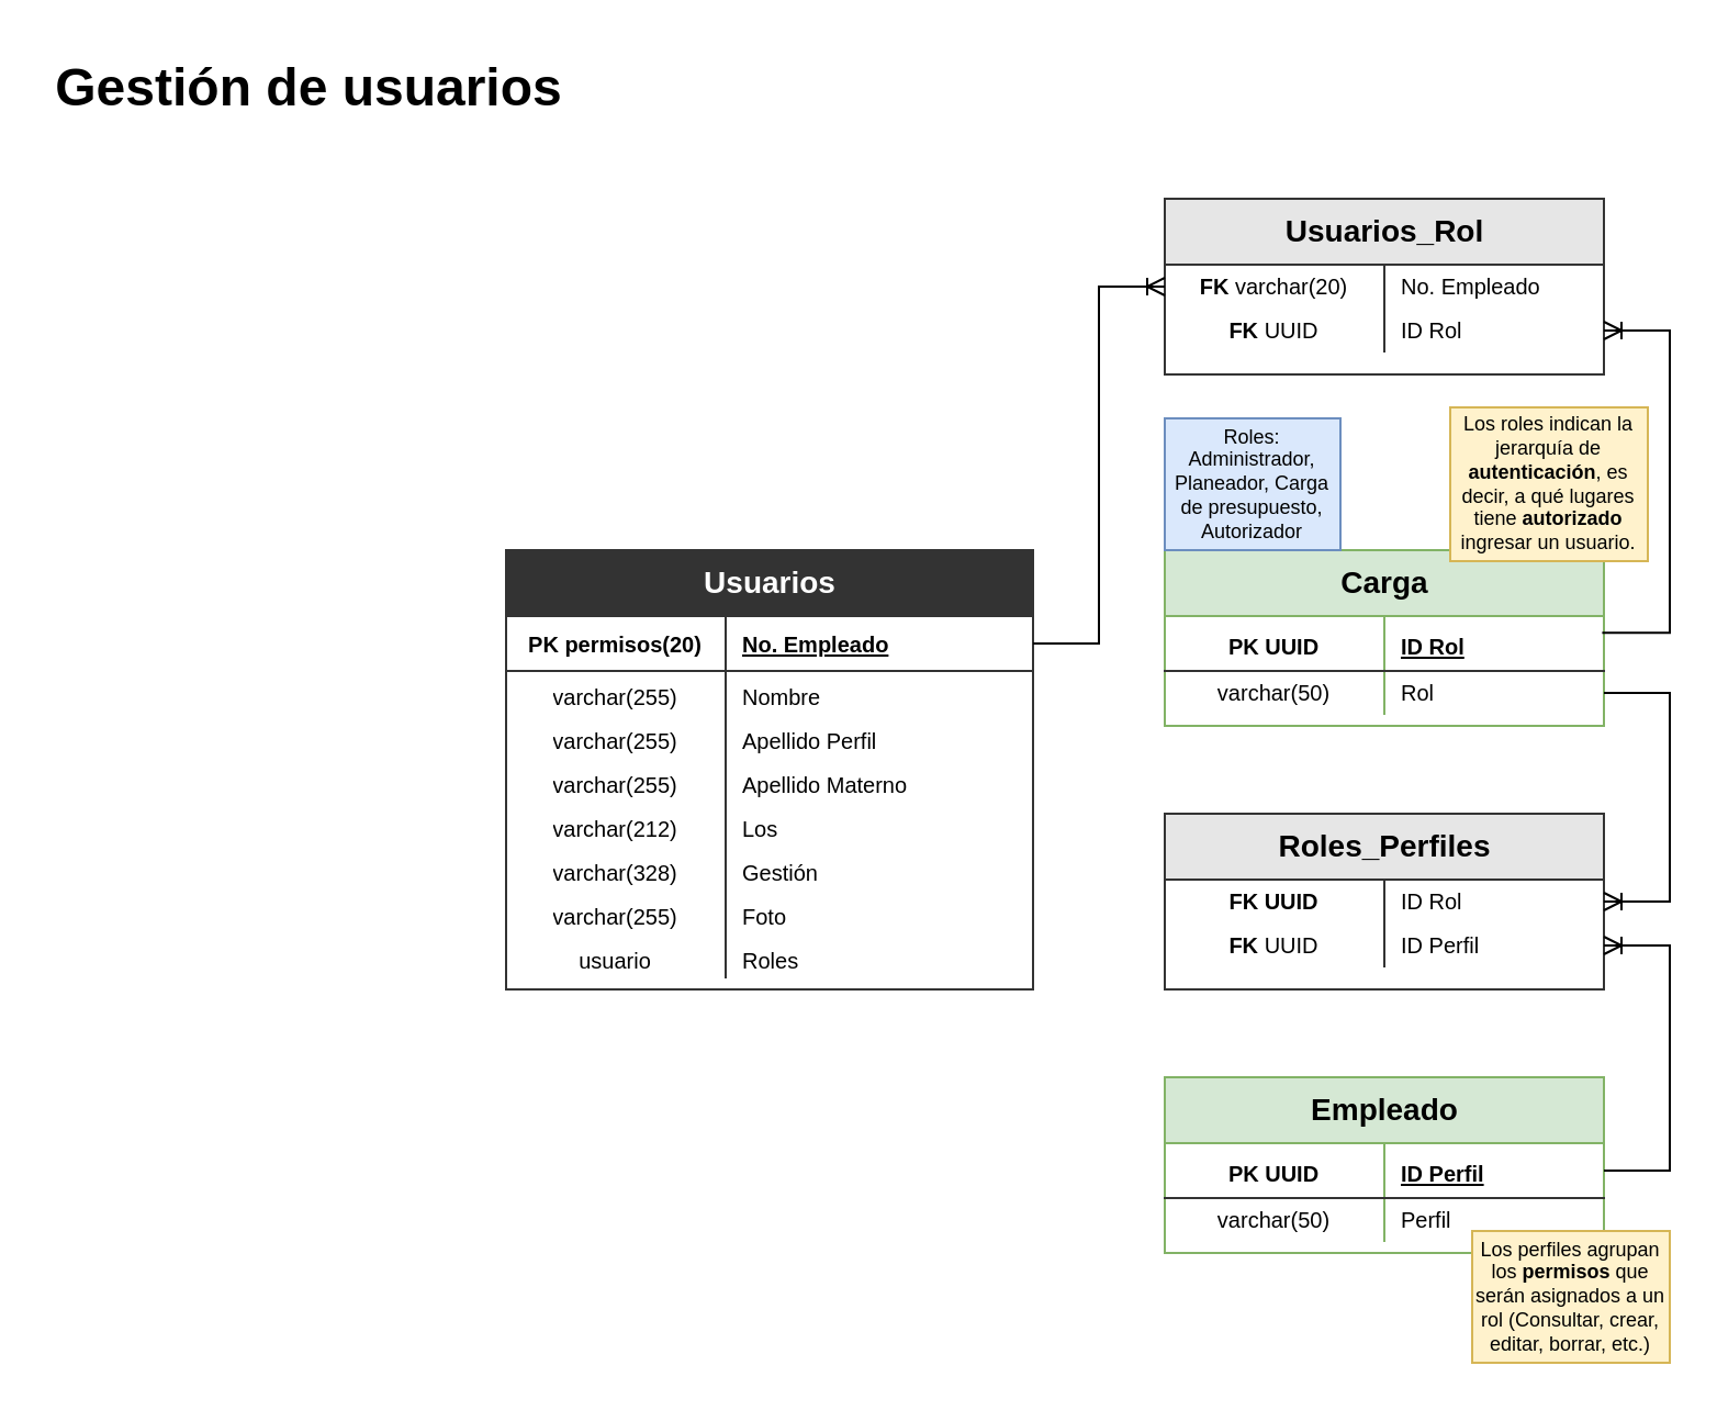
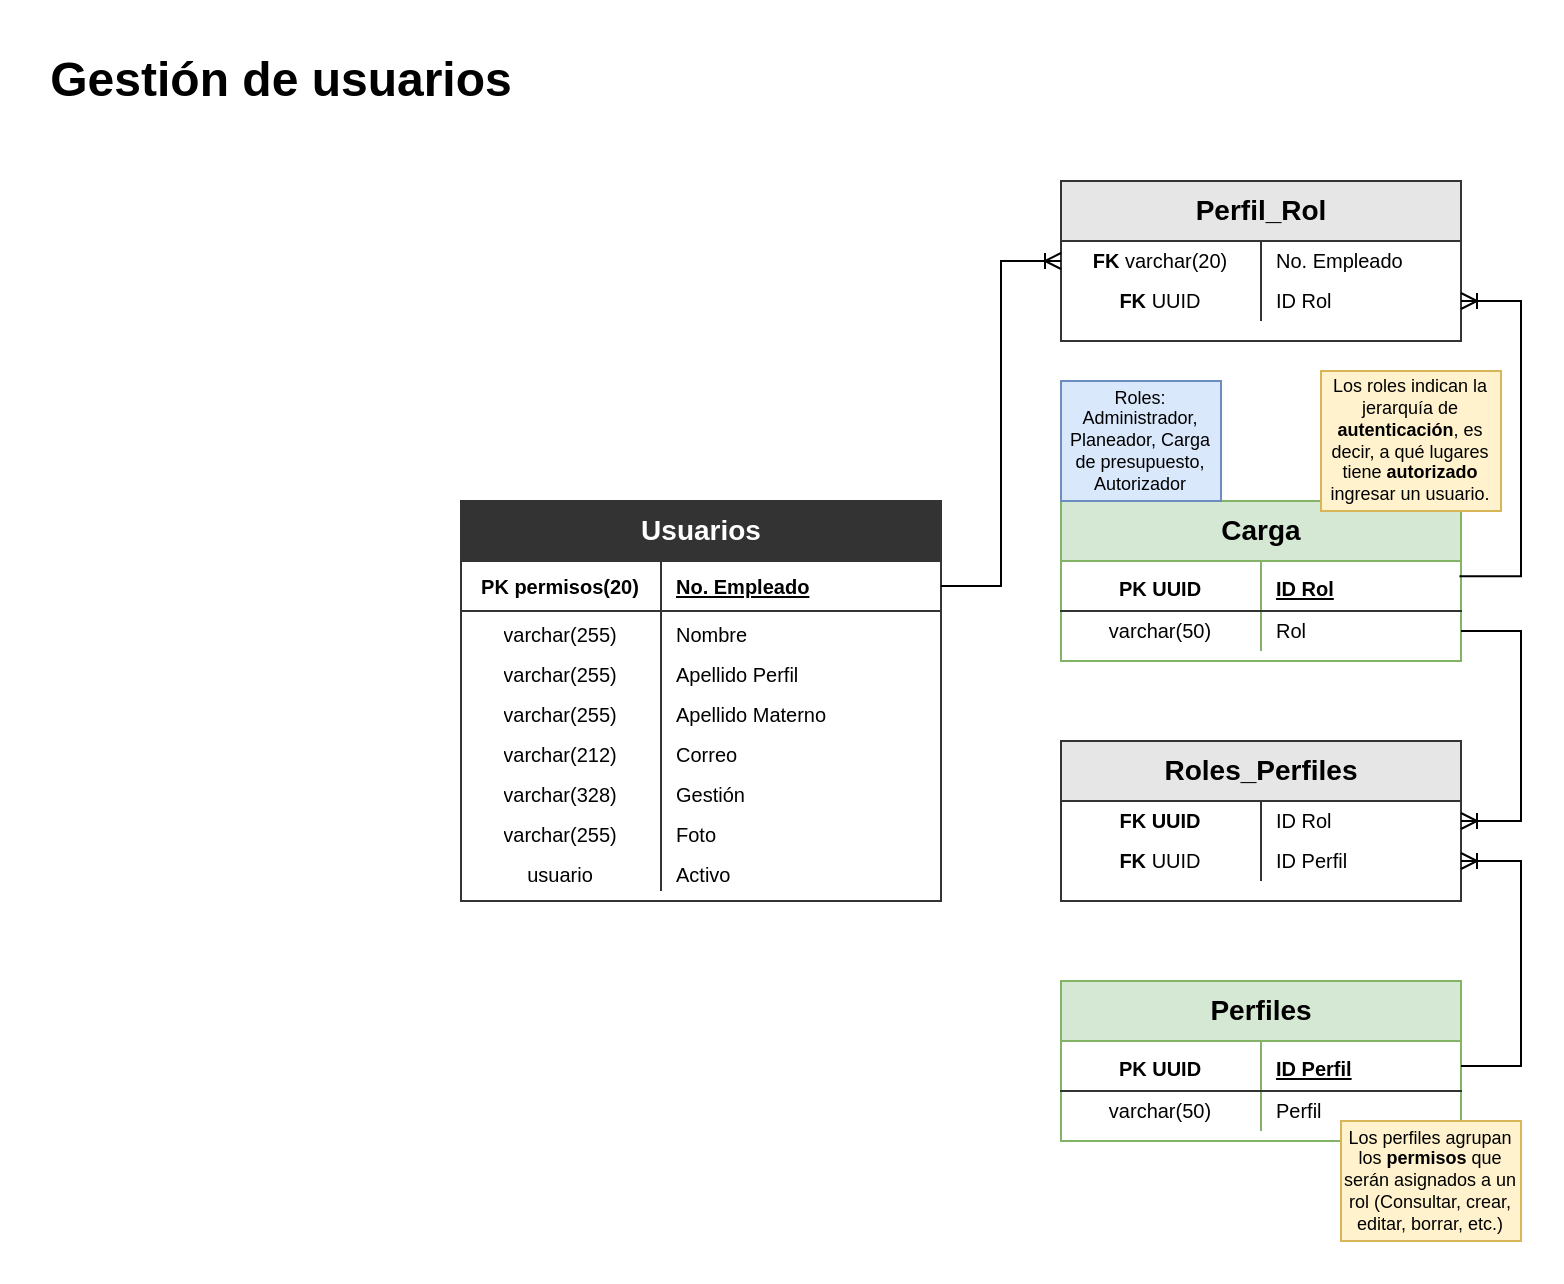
- <mxCell id="27" value="&lt;font style=&quot;font-size: 14px&quot;&gt;Usuarios_Rol&lt;/font&gt;" style="shape=table;startSize=30;container=1;collapsible=1;childLayout=tableLayout;fixedRows=1;rowLines=0;fontStyle=1;align=center;resizeLast=1;labelBackgroundColor=none;labelBorderColor=none;fontSize=12;fontColor=#000000;strokeColor=#333333;fillColor=#E6E6E6;gradientColor=none;html=1;" parent="1" vertex="1"><mxGeometry x="530" y="90" width="200" height="80" as="geometry" /></mxCell>
+ <mxCell id="27" value="&lt;font style=&quot;font-size: 14px&quot;&gt;Perfil_Rol&lt;/font&gt;" style="shape=table;startSize=30;container=1;collapsible=1;childLayout=tableLayout;fixedRows=1;rowLines=0;fontStyle=1;align=center;resizeLast=1;labelBackgroundColor=none;labelBorderColor=none;fontSize=12;fontColor=#000000;strokeColor=#333333;fillColor=#E6E6E6;gradientColor=none;html=1;" parent="1" vertex="1"><mxGeometry x="530" y="90" width="200" height="80" as="geometry" /></mxCell>
- <mxCell id="17" value="&lt;font style=&quot;font-size: 10px&quot;&gt;Los&lt;/font&gt;" style="shape=partialRectangle;connectable=0;fillColor=none;top=0;left=0;bottom=0;right=0;align=left;spacingLeft=6;overflow=hidden;labelBackgroundColor=#FFFFFF;labelBorderColor=none;fontSize=14;fontColor=#000000;html=1;" parent="15" vertex="1"><mxGeometry x="100" width="140" height="20" as="geometry"><mxRectangle width="140" height="20" as="alternateBounds" /></mxGeometry></mxCell>
+ <mxCell id="17" value="&lt;font style=&quot;font-size: 10px&quot;&gt;Correo&lt;/font&gt;" style="shape=partialRectangle;connectable=0;fillColor=none;top=0;left=0;bottom=0;right=0;align=left;spacingLeft=6;overflow=hidden;labelBackgroundColor=#FFFFFF;labelBorderColor=none;fontSize=14;fontColor=#000000;html=1;" parent="15" vertex="1"><mxGeometry x="100" width="140" height="20" as="geometry"><mxRectangle width="140" height="20" as="alternateBounds" /></mxGeometry></mxCell>
- <mxCell id="26" value="&lt;font style=&quot;font-size: 10px&quot;&gt;Roles&lt;/font&gt;" style="shape=partialRectangle;connectable=0;fillColor=none;top=0;left=0;bottom=0;right=0;align=left;spacingLeft=6;overflow=hidden;labelBackgroundColor=#FFFFFF;labelBorderColor=none;fontSize=14;fontColor=#000000;html=1;" parent="24" vertex="1"><mxGeometry x="100" width="140" height="20" as="geometry"><mxRectangle width="140" height="20" as="alternateBounds" /></mxGeometry></mxCell>
+ <mxCell id="26" value="&lt;font style=&quot;font-size: 10px&quot;&gt;Activo&lt;/font&gt;" style="shape=partialRectangle;connectable=0;fillColor=none;top=0;left=0;bottom=0;right=0;align=left;spacingLeft=6;overflow=hidden;labelBackgroundColor=#FFFFFF;labelBorderColor=none;fontSize=14;fontColor=#000000;html=1;" parent="24" vertex="1"><mxGeometry x="100" width="140" height="20" as="geometry"><mxRectangle width="140" height="20" as="alternateBounds" /></mxGeometry></mxCell>
- <mxCell id="51" value="&lt;font style=&quot;font-size: 14px&quot;&gt;Empleado&lt;/font&gt;" style="shape=table;startSize=30;container=1;collapsible=1;childLayout=tableLayout;fixedRows=1;rowLines=0;fontStyle=1;align=center;resizeLast=1;labelBackgroundColor=none;labelBorderColor=none;fontSize=12;strokeColor=#82b366;fillColor=#d5e8d4;html=1;" vertex="1" parent="1"><mxGeometry x="530" y="490" width="200" height="80" as="geometry" /></mxCell>
+ <mxCell id="51" value="&lt;font style=&quot;font-size: 14px&quot;&gt;Perfiles&lt;/font&gt;" style="shape=table;startSize=30;container=1;collapsible=1;childLayout=tableLayout;fixedRows=1;rowLines=0;fontStyle=1;align=center;resizeLast=1;labelBackgroundColor=none;labelBorderColor=none;fontSize=12;strokeColor=#82b366;fillColor=#d5e8d4;html=1;" vertex="1" parent="1"><mxGeometry x="530" y="490" width="200" height="80" as="geometry" /></mxCell>
